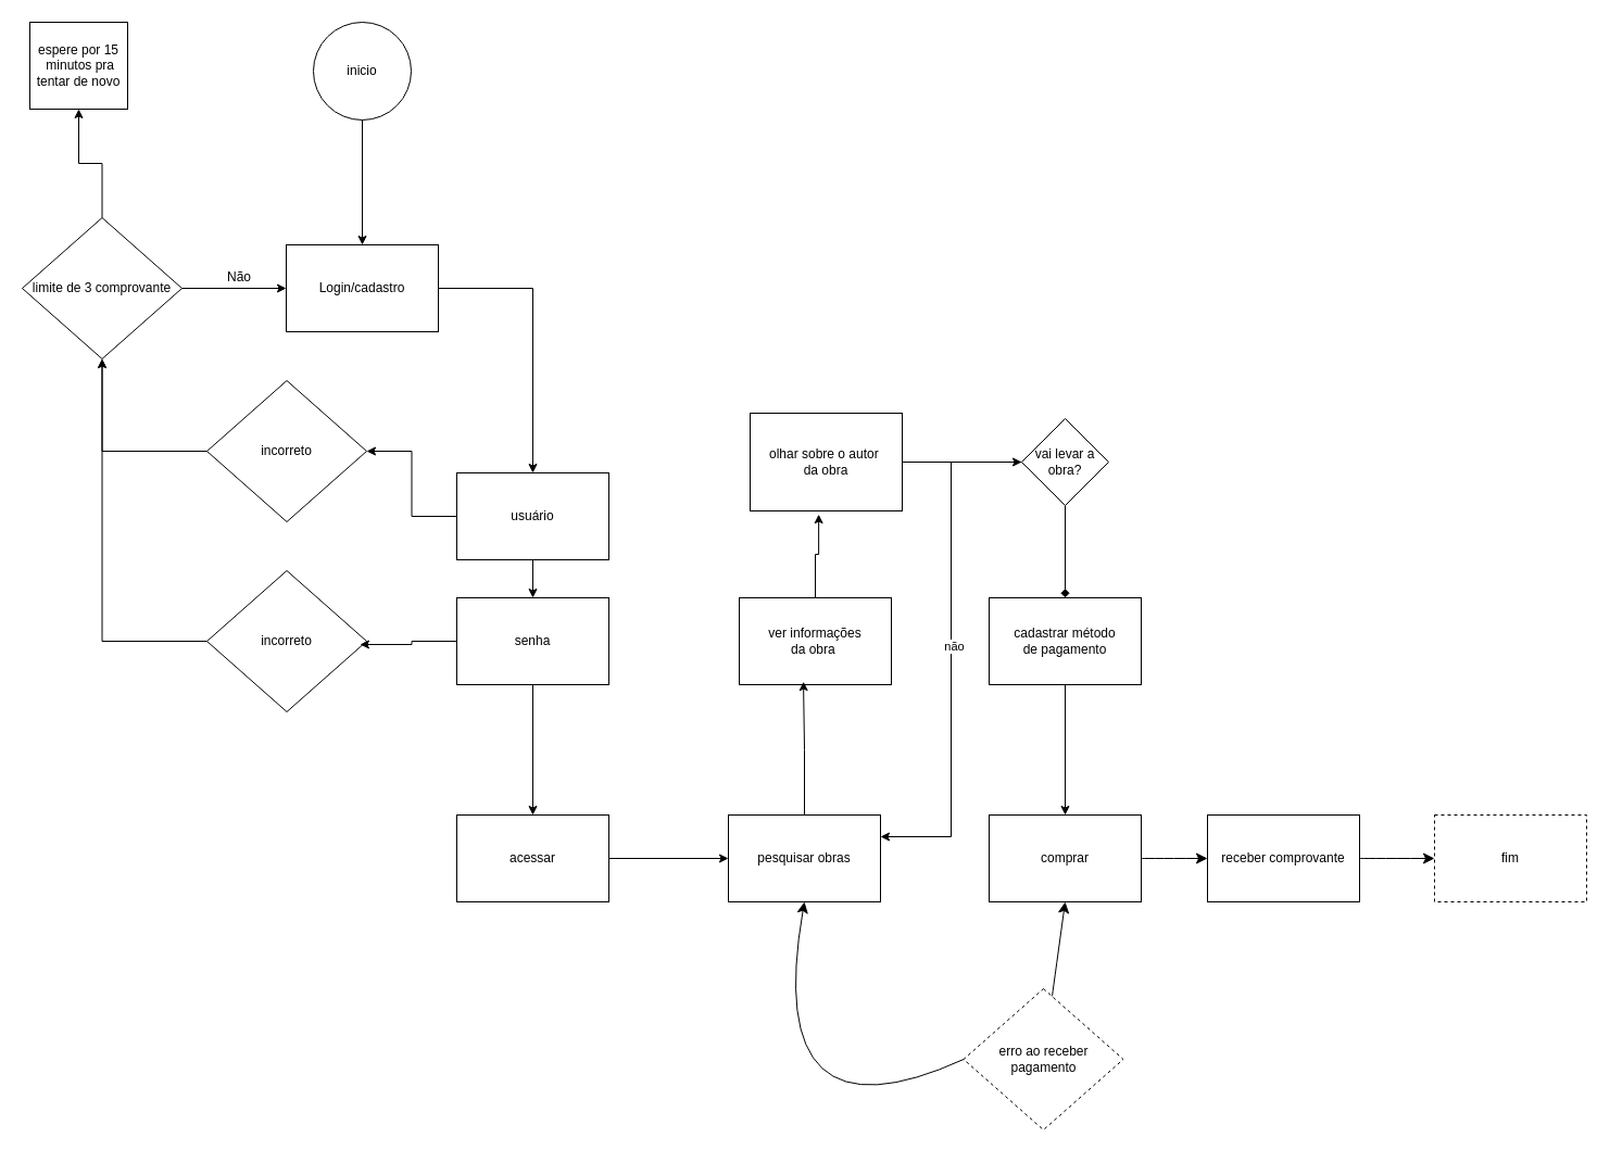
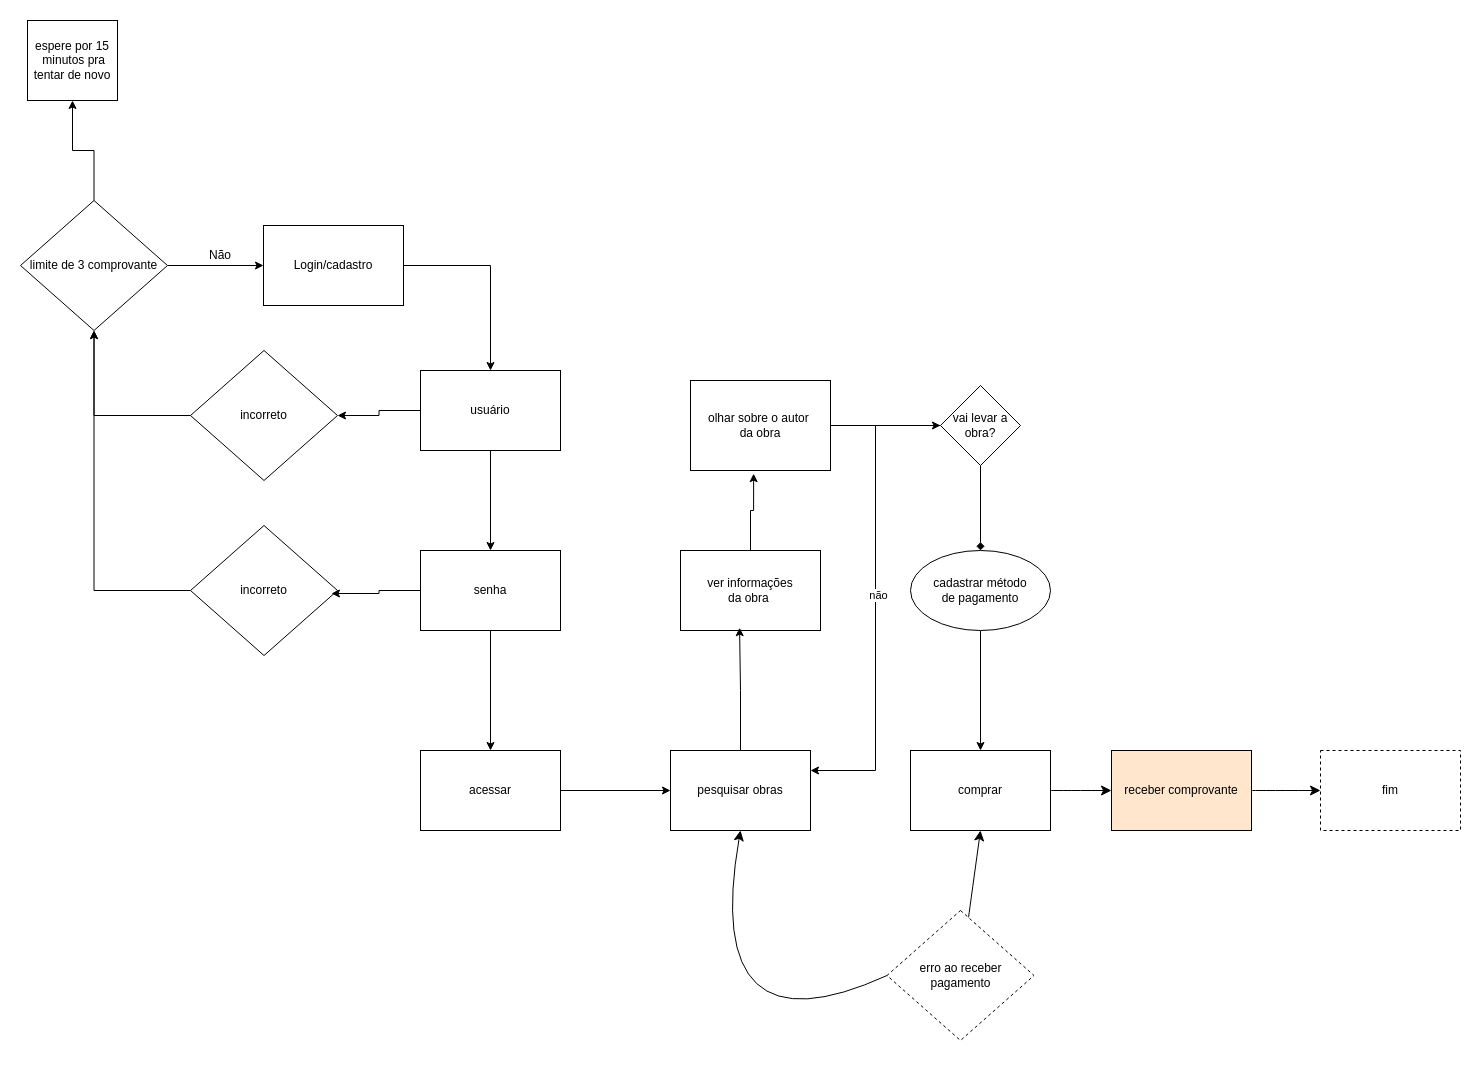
- <mxCell id="18" value="inicio" style="ellipse;whiteSpace=wrap;html=1;aspect=fixed;" parent="1" vertex="1"><mxGeometry x="288" width="90" height="90" as="geometry" y="20" /></mxCell>
- <mxCell id="17" style="edgeStyle=orthogonalEdgeStyle;rounded=0;orthogonalLoop=1;jettySize=auto;html=1;" parent="1" source="18" target="3" edge="1"><mxGeometry relative="1" as="geometry" /></mxCell>
- <mxCell id="6" value="usuário" style="rounded=0;whiteSpace=wrap;html=1;" parent="1" vertex="1"><mxGeometry x="420" y="435" width="140" height="80" as="geometry" /></mxCell>
+ <mxCell id="6" value="usuário" style="rounded=0;whiteSpace=wrap;html=1;" parent="1" vertex="1"><mxGeometry x="420" y="370" width="140" height="80" as="geometry" /></mxCell>
- <mxCell id="33" value="cadastrar método&lt;div&gt;de pagamento&lt;/div&gt;" style="rounded=0;whiteSpace=wrap;html=1;" vertex="1" parent="1"><mxGeometry x="910" y="550" width="140" height="80" as="geometry" /></mxCell>
+ <mxCell id="33" value="cadastrar método&lt;div&gt;de pagamento&lt;/div&gt;" style="ellipse;whiteSpace=wrap;html=1;" vertex="1" parent="1"><mxGeometry x="910" y="550" width="140" height="80" as="geometry" /></mxCell>
- <mxCell id="27" value="receber comprovante" style="rounded=0;whiteSpace=wrap;html=1;" parent="1" vertex="1"><mxGeometry x="1111" y="750" width="140" height="80" as="geometry" /></mxCell>
+ <mxCell id="27" value="receber comprovante" style="rounded=0;whiteSpace=wrap;html=1;fillColor=#ffe6cc;" parent="1" vertex="1"><mxGeometry x="1111" y="750" width="140" height="80" as="geometry" /></mxCell>
